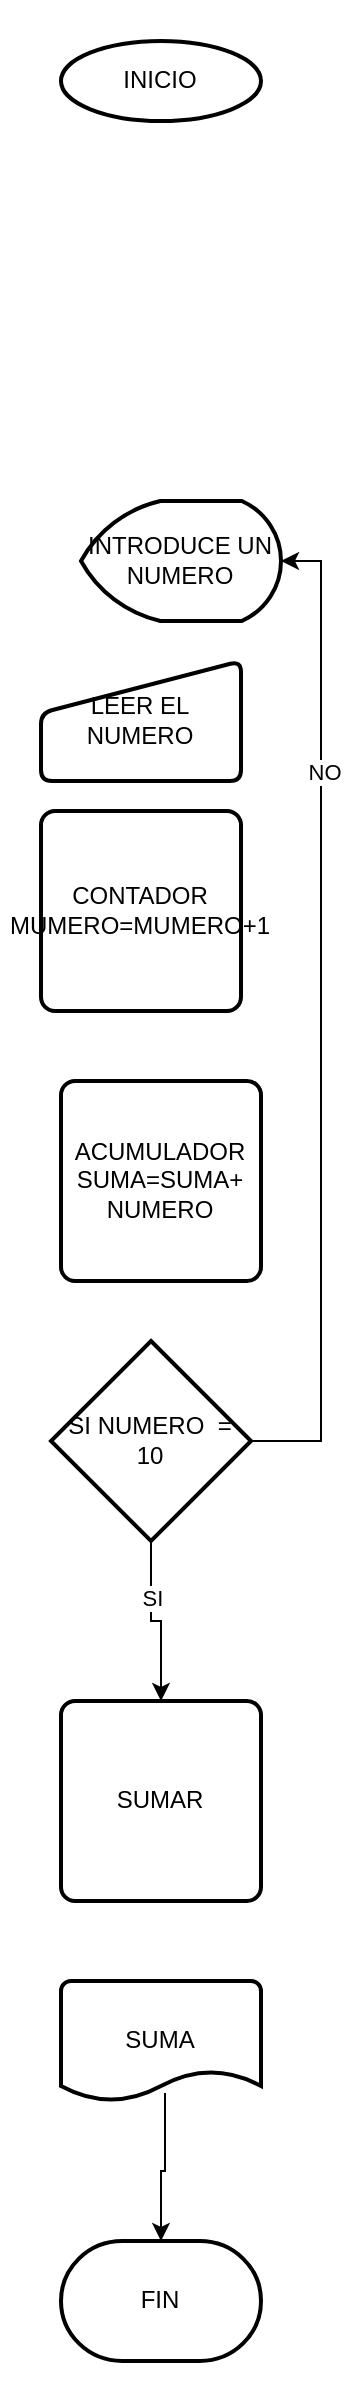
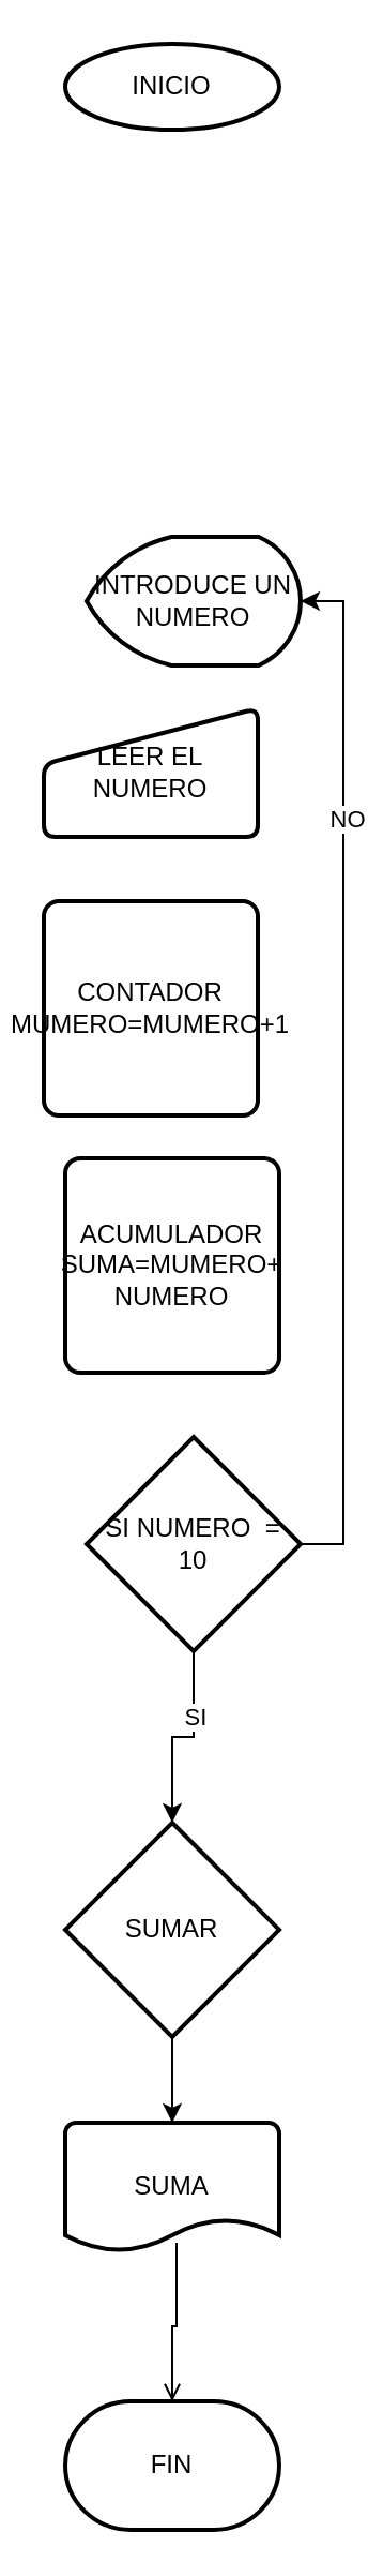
- <mxCell id="5" value="CONTADOR MUMERO=MUMERO+1" style="rounded=1;whiteSpace=wrap;html=1;absoluteArcSize=1;arcSize=14;strokeWidth=2;" parent="1" vertex="1"><mxGeometry x="20" y="405" width="100" height="100" as="geometry" /></mxCell>
+ <mxCell id="5" value="CONTADOR MUMERO=MUMERO+1" style="rounded=1;whiteSpace=wrap;html=1;absoluteArcSize=1;arcSize=14;strokeWidth=2;" parent="1" vertex="1"><mxGeometry x="20" y="420" width="100" height="100" as="geometry" /></mxCell>
- <mxCell id="6" value="ACUMULADOR&lt;br&gt;SUMA=SUMA+ NUMERO" style="rounded=1;whiteSpace=wrap;html=1;absoluteArcSize=1;arcSize=14;strokeWidth=2;" parent="1" vertex="1"><mxGeometry x="30" y="540" width="100" height="100" as="geometry" /></mxCell>
+ <mxCell id="6" value="ACUMULADOR&lt;br&gt;SUMA=MUMERO+ NUMERO" style="rounded=1;whiteSpace=wrap;html=1;absoluteArcSize=1;arcSize=14;strokeWidth=2;" parent="1" vertex="1"><mxGeometry x="30" y="540" width="100" height="100" as="geometry" /></mxCell>
- <mxCell id="11" value="SI NUMERO&amp;nbsp; = 10" style="strokeWidth=2;html=1;shape=mxgraph.flowchart.decision;whiteSpace=wrap;" parent="1" vertex="1"><mxGeometry x="25" y="670" width="100" height="100" as="geometry" /></mxCell>
+ <mxCell id="11" value="SI NUMERO&amp;nbsp; = 10" style="strokeWidth=2;html=1;shape=mxgraph.flowchart.decision;whiteSpace=wrap;" parent="1" vertex="1"><mxGeometry x="40" y="670" width="100" height="100" as="geometry" /></mxCell>
- <mxCell id="13" value="SUMAR" style="rounded=1;whiteSpace=wrap;html=1;absoluteArcSize=1;arcSize=14;strokeWidth=2;" parent="1" vertex="1"><mxGeometry x="30" y="850" width="100" height="100" as="geometry" /></mxCell>
+ <mxCell id="13" value="SUMAR" style="rhombus;whiteSpace=wrap;html=1;absoluteArcSize=1;arcSize=14;strokeWidth=2;" parent="1" vertex="1"><mxGeometry x="30" y="850" width="100" height="100" as="geometry" /></mxCell>
+ <mxCell id="12" style="edgeStyle=orthogonalEdgeStyle;rounded=0;orthogonalLoop=1;jettySize=auto;html=1;exitX=0.5;exitY=1;exitDx=0;exitDy=0;entryX=0.5;entryY=0;entryDx=0;entryDy=0;entryPerimeter=0;" parent="1" source="13" target="15" edge="1"><mxGeometry relative="1" as="geometry" /></mxCell>
- <mxCell id="14" style="edgeStyle=orthogonalEdgeStyle;rounded=0;orthogonalLoop=1;jettySize=auto;html=1;exitX=0.52;exitY=0.933;exitDx=0;exitDy=0;exitPerimeter=0;" parent="1" source="15" target="16" edge="1"><mxGeometry relative="1" as="geometry"><mxPoint x="82" y="1110" as="targetPoint" /></mxGeometry></mxCell>
+ <mxCell id="14" style="edgeStyle=orthogonalEdgeStyle;rounded=0;orthogonalLoop=1;jettySize=auto;html=1;exitX=0.52;exitY=0.933;exitDx=0;exitDy=0;exitPerimeter=0;endArrow=open;" parent="1" source="15" target="16" edge="1"><mxGeometry relative="1" as="geometry"><mxPoint x="82" y="1110" as="targetPoint" /></mxGeometry></mxCell>
